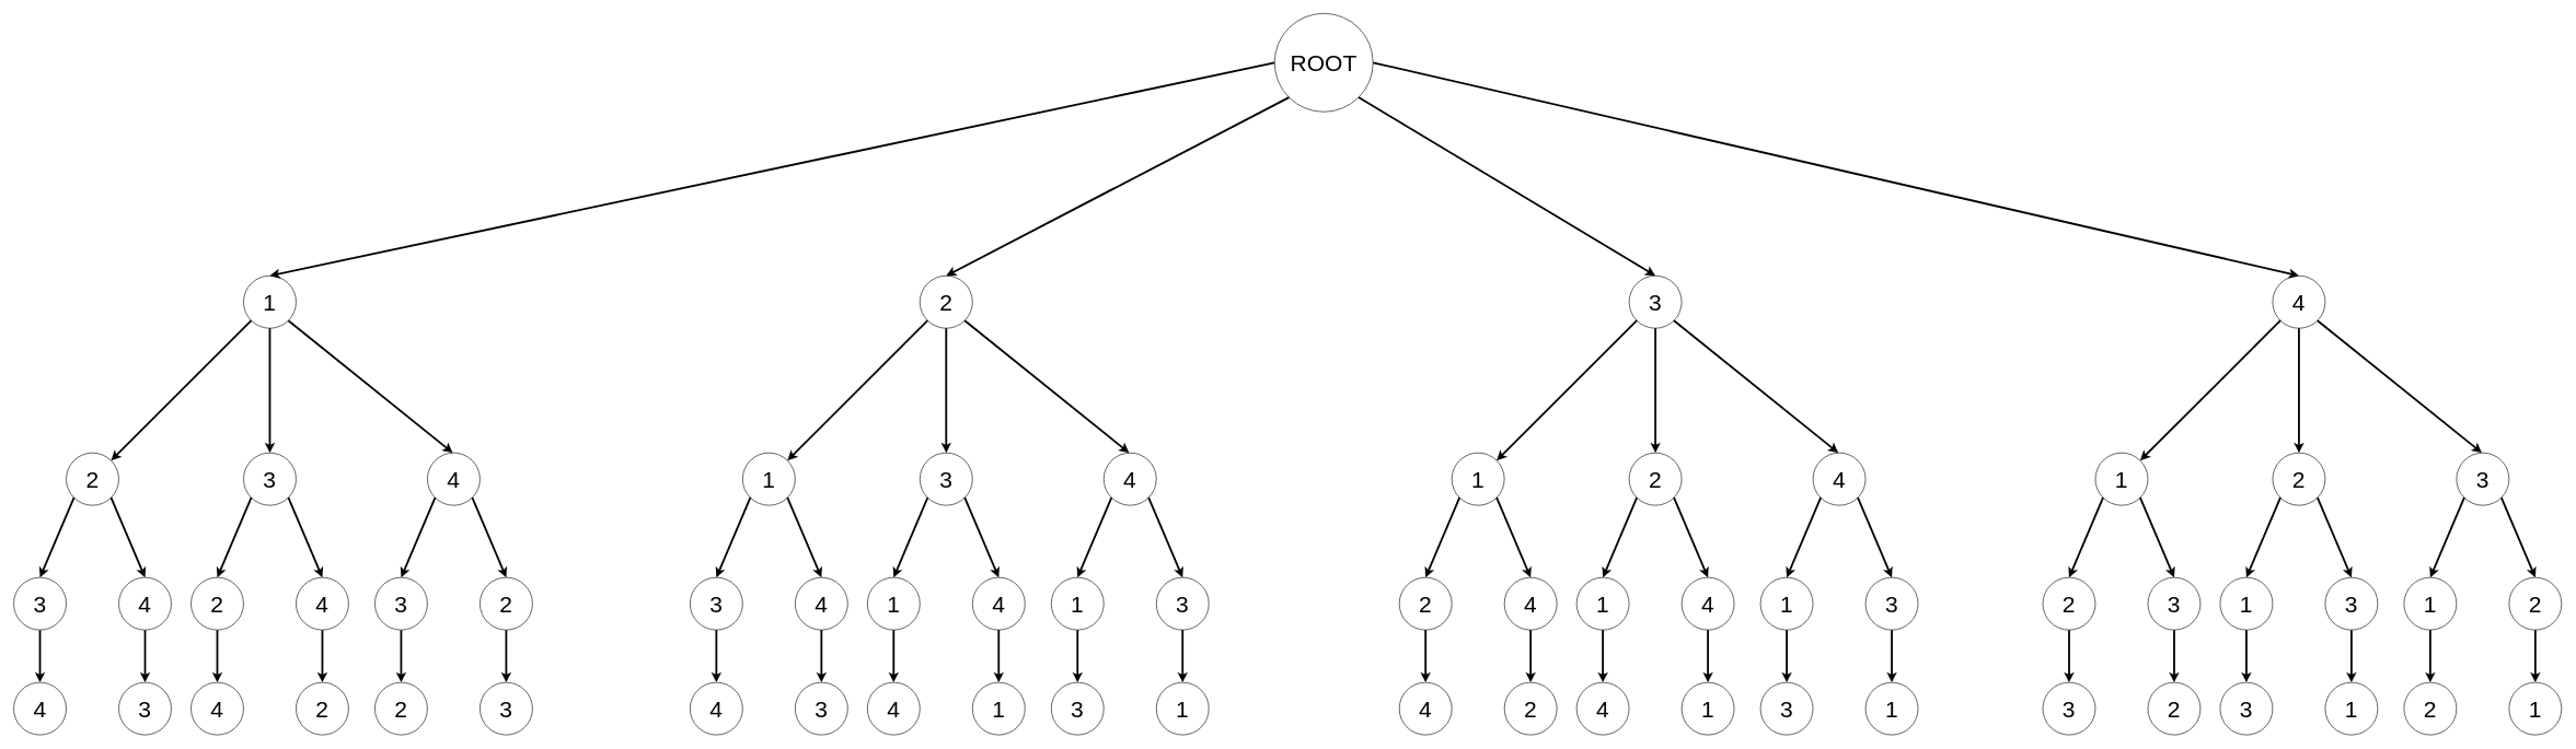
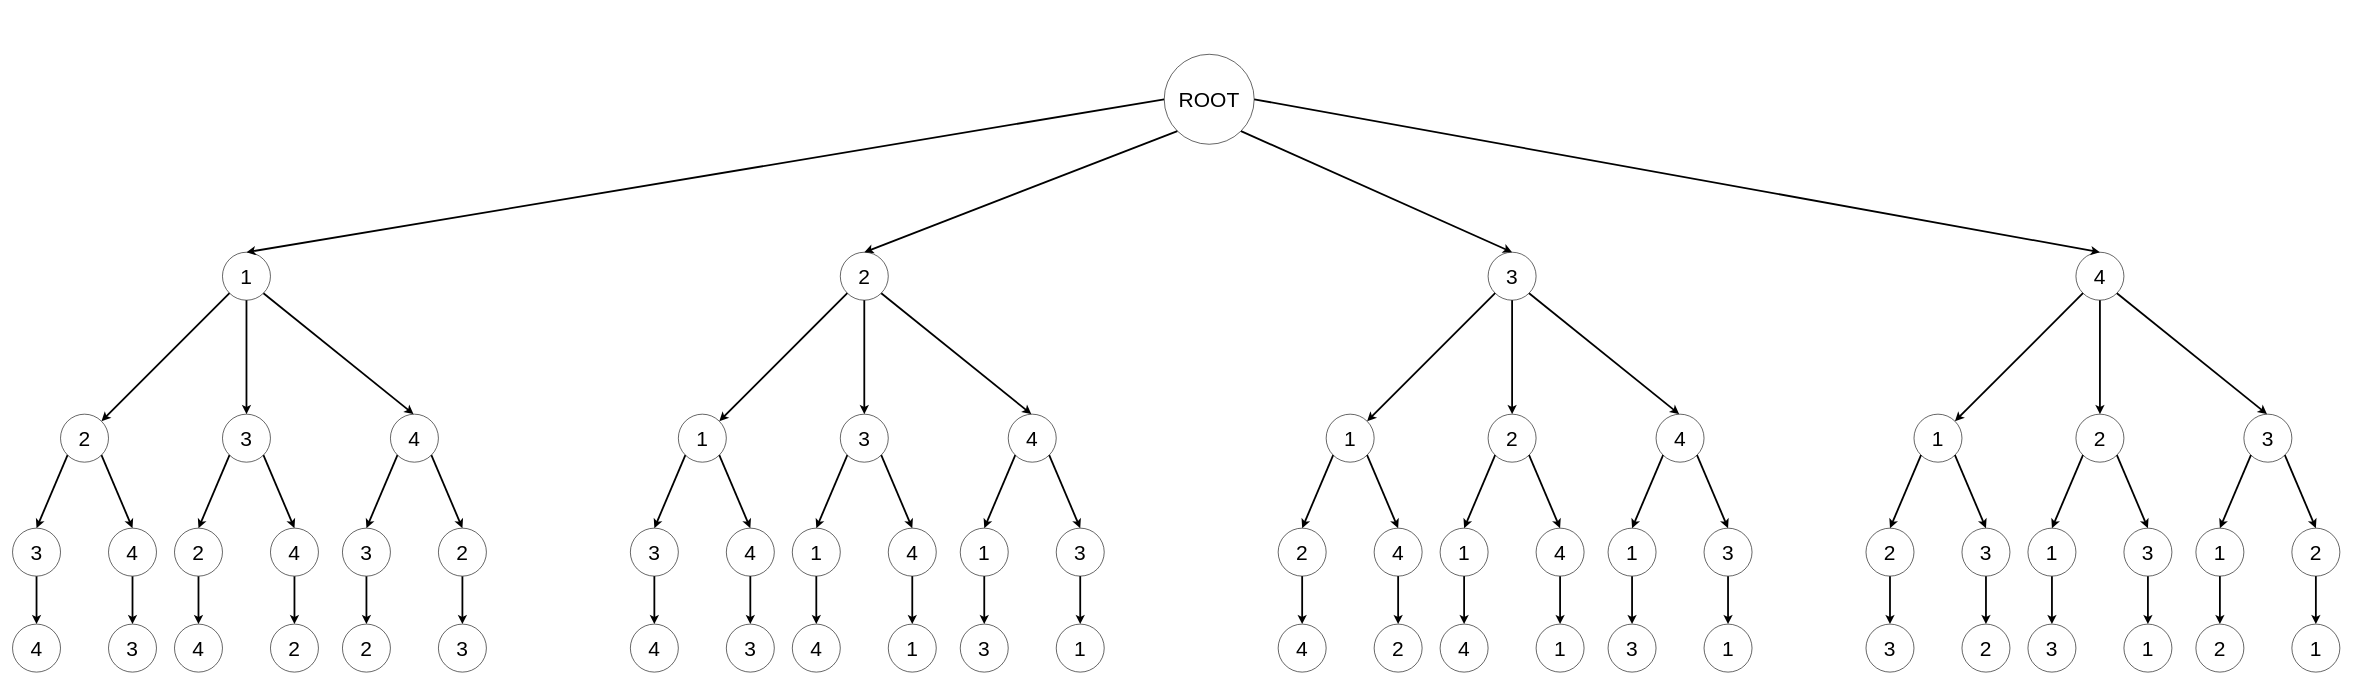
- <mxCell id="2" value="&lt;font style=&quot;font-size: 35px;&quot;&gt;ROOT&lt;/font&gt;" style="ellipse;whiteSpace=wrap;html=1;aspect=fixed;fontSize=35;fontStyle=0" vertex="1" parent="1"><mxGeometry x="1940" y="20" width="150" height="150" as="geometry" /></mxCell>
+ <mxCell id="2" value="&lt;font style=&quot;font-size: 35px;&quot;&gt;ROOT&lt;/font&gt;" style="ellipse;whiteSpace=wrap;html=1;aspect=fixed;fontSize=35;fontStyle=0" vertex="1" parent="1"><mxGeometry x="1940" y="90" width="150" height="150" as="geometry" /></mxCell>
